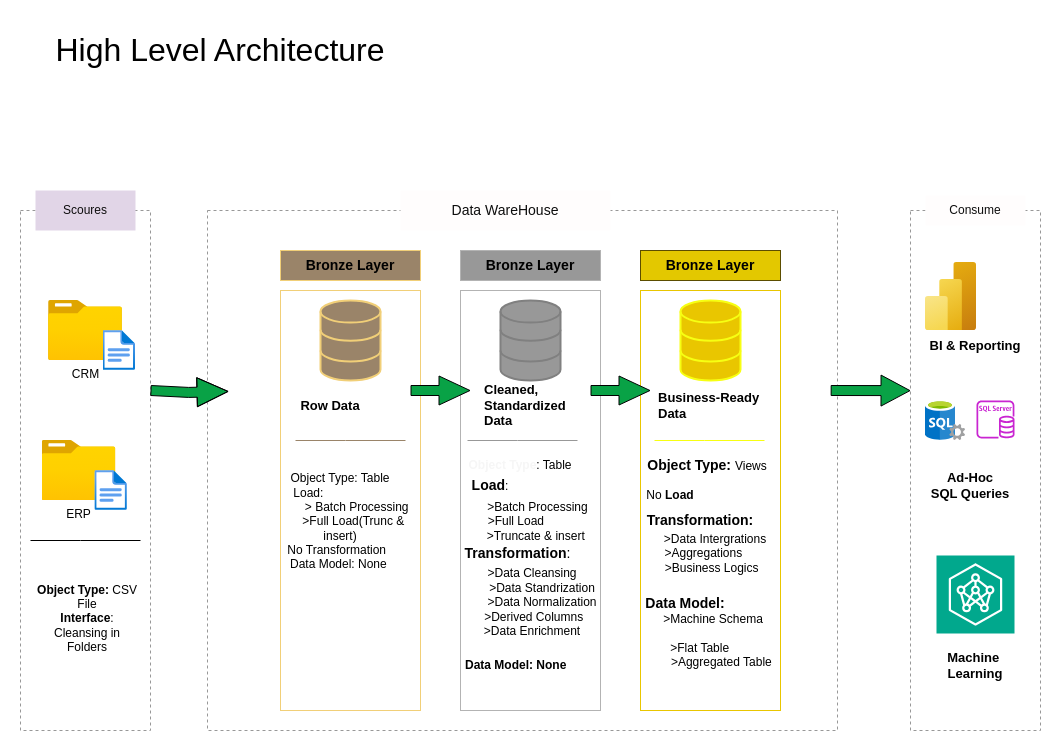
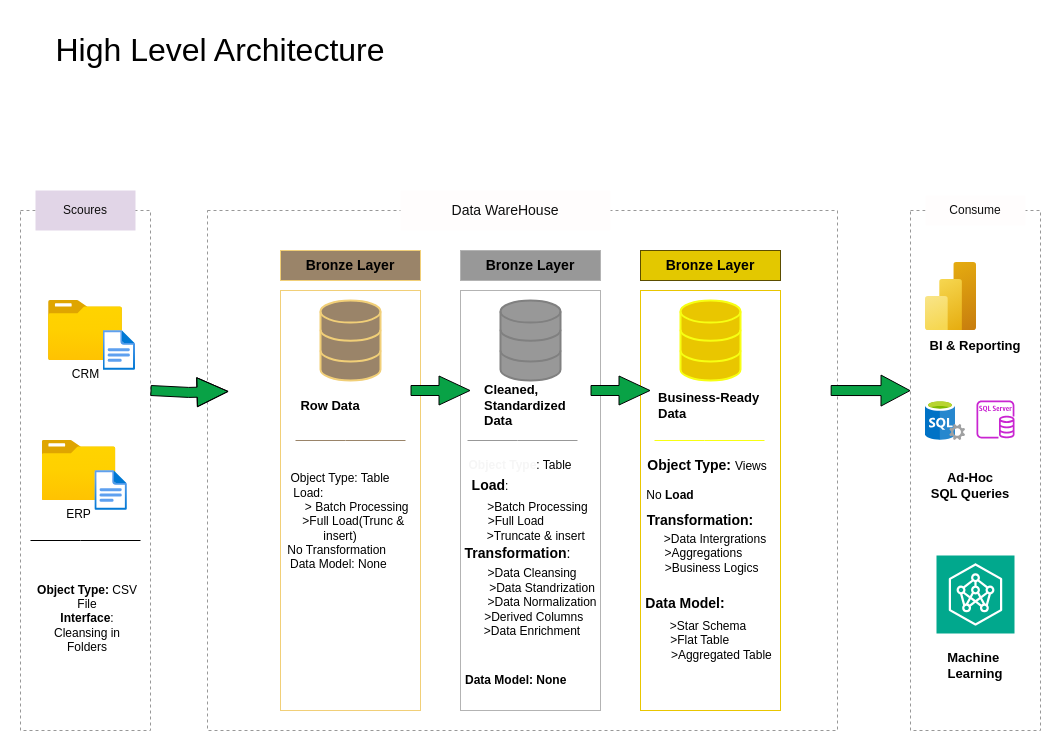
- <mxCell id="46" value="&amp;gt;Machine Schema&amp;nbsp; &amp;nbsp; &amp;nbsp; &amp;nbsp; &amp;nbsp; &amp;nbsp;&amp;nbsp;&lt;div&gt;&amp;gt;Flat Table&amp;nbsp; &amp;nbsp; &amp;nbsp; &amp;nbsp; &amp;nbsp; &amp;nbsp; &amp;nbsp; &amp;nbsp; &amp;nbsp;&lt;/div&gt;&lt;div&gt;&amp;gt;Aggregated Table&amp;nbsp; &amp;nbsp;&amp;nbsp;&lt;/div&gt;" style="text;html=1;align=center;verticalAlign=middle;whiteSpace=wrap;rounded=0;" vertex="1" parent="1"><mxGeometry x="660" y="600" width="136" height="80" as="geometry" /></mxCell>
+ <mxCell id="46" value="&amp;gt;Star Schema&amp;nbsp; &amp;nbsp; &amp;nbsp; &amp;nbsp; &amp;nbsp; &amp;nbsp;&amp;nbsp;&lt;div&gt;&amp;gt;Flat Table&amp;nbsp; &amp;nbsp; &amp;nbsp; &amp;nbsp; &amp;nbsp; &amp;nbsp; &amp;nbsp; &amp;nbsp; &amp;nbsp;&lt;/div&gt;&lt;div&gt;&amp;gt;Aggregated Table&amp;nbsp; &amp;nbsp;&amp;nbsp;&lt;/div&gt;" style="text;html=1;align=center;verticalAlign=middle;whiteSpace=wrap;rounded=0;" vertex="1" parent="1"><mxGeometry x="660" y="600" width="136" height="80" as="geometry" /></mxCell>
- <mxCell id="40" value="&lt;b&gt;Data Model: None&lt;/b&gt;" style="text;html=1;align=left;verticalAlign=middle;whiteSpace=wrap;rounded=0;" vertex="1" parent="1"><mxGeometry x="462.5" y="650" width="110" height="30" as="geometry" /></mxCell>
+ <mxCell id="40" value="&lt;b&gt;Data Model: None&lt;/b&gt;" style="text;html=1;align=left;verticalAlign=middle;whiteSpace=wrap;rounded=0;" vertex="1" parent="1"><mxGeometry x="462.5" y="665" width="110" height="30" as="geometry" /></mxCell>
